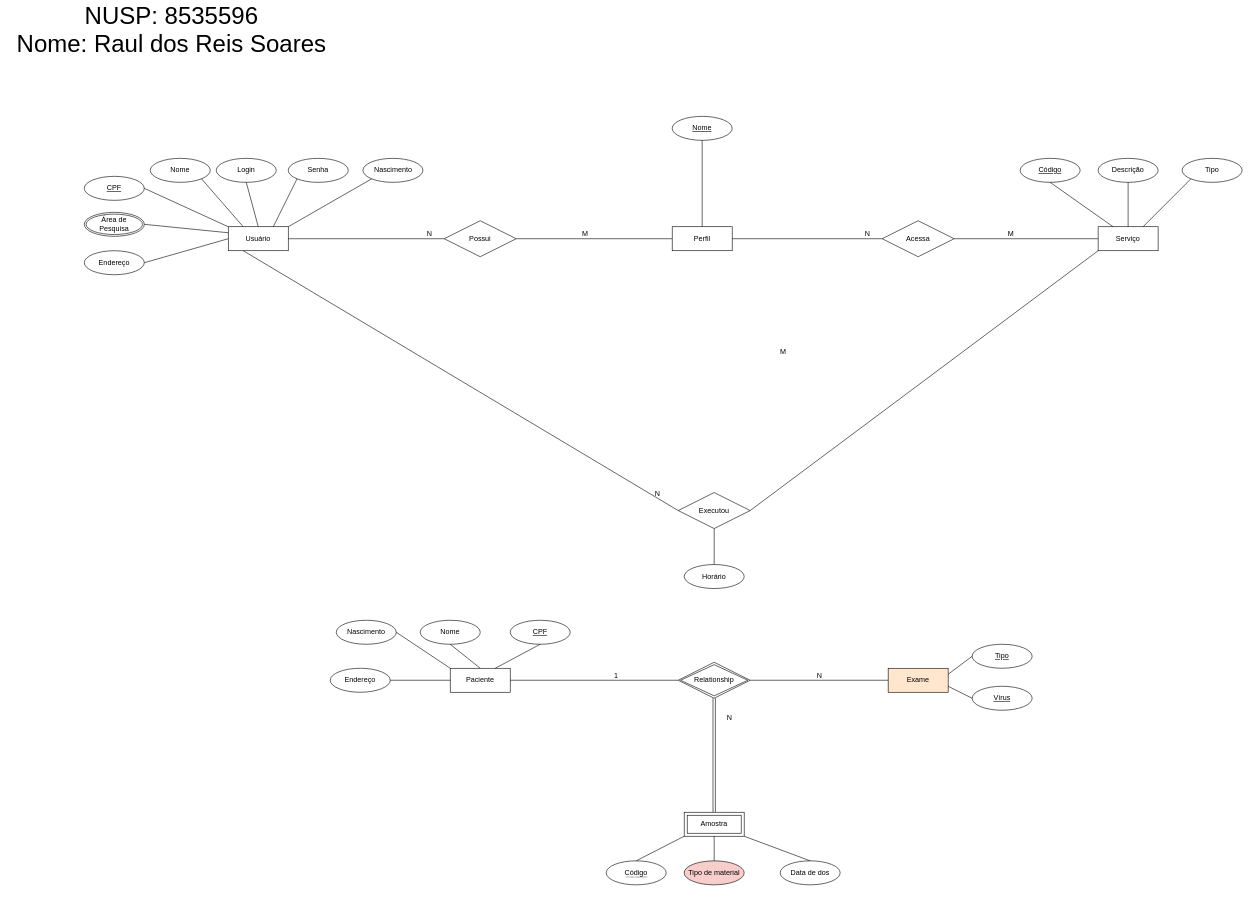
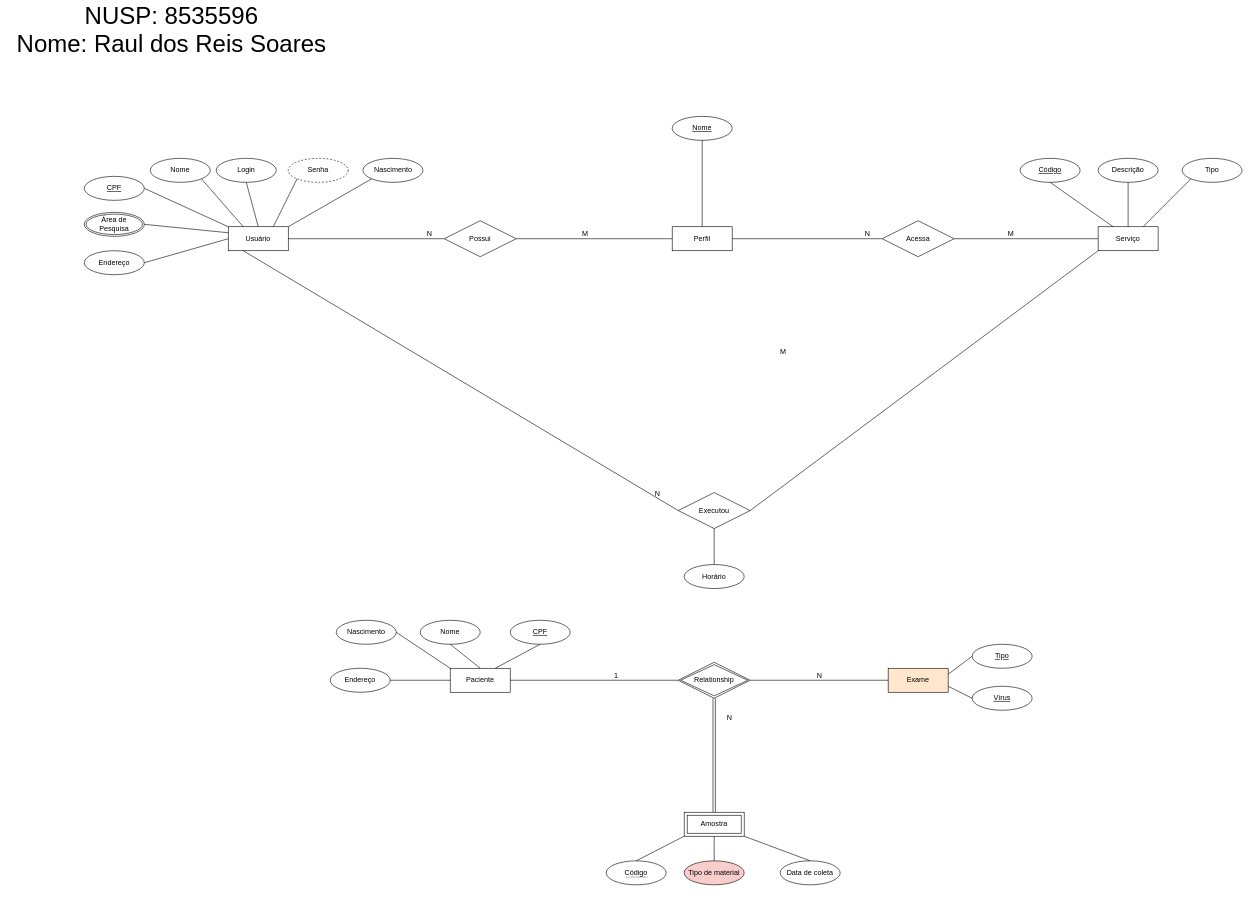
- <mxCell id="4" value="Senha" style="ellipse;whiteSpace=wrap;html=1;align=center;" vertex="1" parent="1"><mxGeometry x="480" y="260" width="100" height="40" as="geometry" /></mxCell>
+ <mxCell id="4" value="Senha" style="ellipse;whiteSpace=wrap;html=1;align=center;dashed=1;" vertex="1" parent="1"><mxGeometry x="480" y="260" width="100" height="40" as="geometry" /></mxCell>
- <mxCell id="69" value="Data de dos" style="ellipse;whiteSpace=wrap;html=1;align=center;" vertex="1" parent="1"><mxGeometry x="1300" y="1431" width="100" height="40" as="geometry" /></mxCell>
+ <mxCell id="69" value="Data de coleta" style="ellipse;whiteSpace=wrap;html=1;align=center;" vertex="1" parent="1"><mxGeometry x="1300" y="1431" width="100" height="40" as="geometry" /></mxCell>
